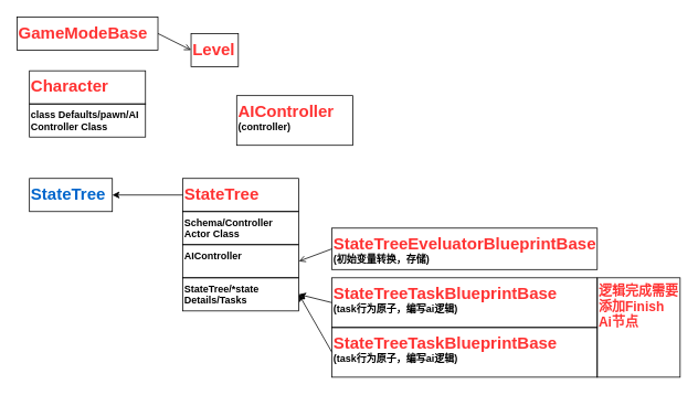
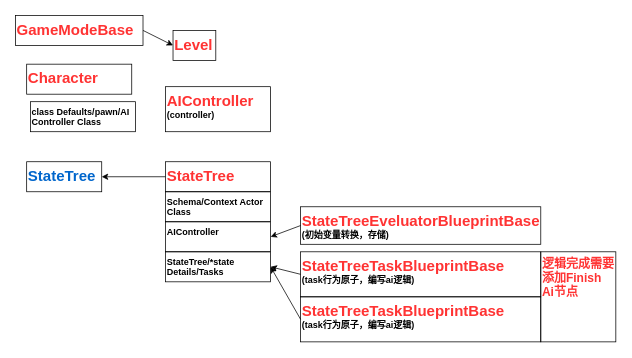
- <mxCell id="20" value="" style="endArrow=open;html=1;fontColor=#0066CC;exitX=1;exitY=0.5;exitDx=0;exitDy=0;entryX=0;entryY=0.5;entryDx=0;entryDy=0;" edge="1" parent="1" source="18" target="19"><mxGeometry width="50" height="50" relative="1" as="geometry"><mxPoint x="230" y="155" as="sourcePoint" /><mxPoint x="170" y="155" as="targetPoint" /></mxGeometry></mxCell>
+ <mxCell id="20" value="" style="endArrow=classic;html=1;fontColor=#0066CC;exitX=1;exitY=0.5;exitDx=0;exitDy=0;entryX=0;entryY=0.5;entryDx=0;entryDy=0;" edge="1" parent="1" source="18" target="19"><mxGeometry width="50" height="50" relative="1" as="geometry"><mxPoint x="230" y="155" as="sourcePoint" /><mxPoint x="170" y="155" as="targetPoint" /></mxGeometry></mxCell>
- <mxCell id="6" value="&lt;b&gt;class Defaults/pawn/AI Controller Class&lt;/b&gt;&lt;b&gt;&lt;br&gt;&lt;/b&gt;" style="text;whiteSpace=wrap;html=1;strokeColor=#000000;" parent="1" vertex="1"><mxGeometry x="35" y="125" width="140" height="40" as="geometry" /></mxCell>
+ <mxCell id="6" value="&lt;b&gt;class Defaults/pawn/AI Controller Class&lt;/b&gt;&lt;b&gt;&lt;br&gt;&lt;/b&gt;" style="text;whiteSpace=wrap;html=1;strokeColor=#000000;" parent="1" vertex="1"><mxGeometry x="40" y="135" width="140" height="40" as="geometry" /></mxCell>
- <mxCell id="3" value="&lt;b&gt;&lt;span style=&quot;color: rgb(255 , 51 , 51) ; font-size: 20px&quot;&gt;AIController&lt;br&gt;&lt;/span&gt;&lt;/b&gt;&lt;b&gt;(controller)&lt;/b&gt;&lt;b&gt;&lt;br&gt;&lt;/b&gt;" style="text;whiteSpace=wrap;html=1;strokeColor=#000000;" parent="1" vertex="1"><mxGeometry x="285" y="115" width="140" height="60" as="geometry" /></mxCell>
+ <mxCell id="3" value="&lt;b&gt;&lt;span style=&quot;color: rgb(255 , 51 , 51) ; font-size: 20px&quot;&gt;AIController&lt;br&gt;&lt;/span&gt;&lt;/b&gt;&lt;b&gt;(controller)&lt;/b&gt;&lt;b&gt;&lt;br&gt;&lt;/b&gt;" style="text;whiteSpace=wrap;html=1;strokeColor=#000000;" parent="1" vertex="1"><mxGeometry x="220" y="115" width="140" height="60" as="geometry" /></mxCell>
- <mxCell id="7" value="&lt;b&gt;Schema/Controller Actor Class&lt;/b&gt;&lt;b&gt;&lt;br&gt;&lt;/b&gt;" style="text;whiteSpace=wrap;html=1;strokeColor=#000000;" parent="1" vertex="1"><mxGeometry x="220" y="255" width="140" height="40" as="geometry" /></mxCell>
+ <mxCell id="7" value="&lt;b&gt;Schema/Context Actor Class&lt;/b&gt;&lt;b&gt;&lt;br&gt;&lt;/b&gt;" style="text;whiteSpace=wrap;html=1;strokeColor=#000000;" parent="1" vertex="1"><mxGeometry x="220" y="255" width="140" height="40" as="geometry" /></mxCell>
- <mxCell id="11" value="" style="endArrow=open;html=1;fontColor=#0066CC;exitX=0;exitY=0.5;exitDx=0;exitDy=0;entryX=1;entryY=0.5;entryDx=0;entryDy=0;" parent="1" source="9" target="10" edge="1"><mxGeometry width="50" height="50" relative="1" as="geometry"><mxPoint x="230" y="155" as="sourcePoint" /><mxPoint x="170" y="155" as="targetPoint" /></mxGeometry></mxCell>
+ <mxCell id="11" value="" style="endArrow=classic;html=1;fontColor=#0066CC;exitX=0;exitY=0.5;exitDx=0;exitDy=0;entryX=1;entryY=0.5;entryDx=0;entryDy=0;" parent="1" source="9" target="10" edge="1"><mxGeometry width="50" height="50" relative="1" as="geometry"><mxPoint x="230" y="155" as="sourcePoint" /><mxPoint x="170" y="155" as="targetPoint" /></mxGeometry></mxCell>
